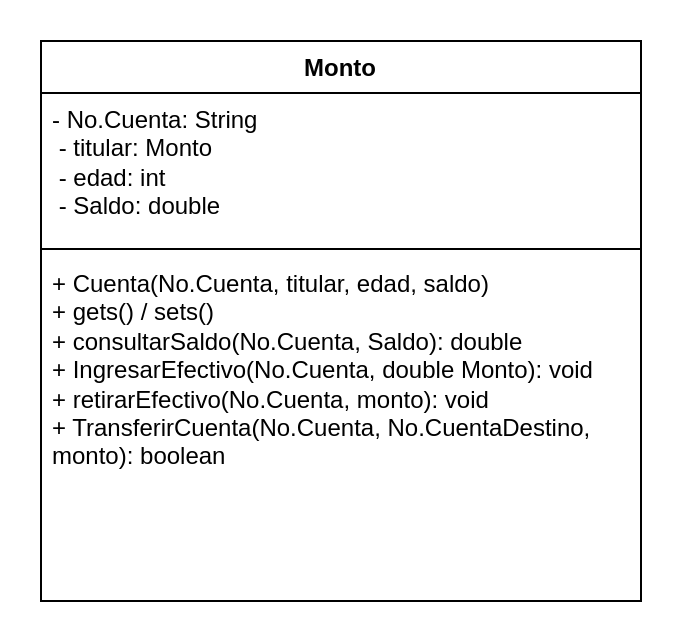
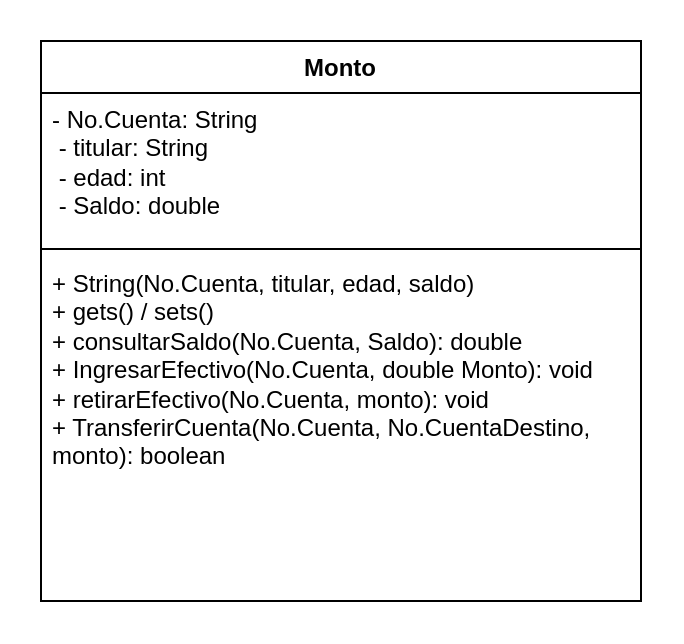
- <mxCell id="3" value="&lt;div&gt;&lt;font color=&quot;#000000&quot;&gt;- No.Cuenta: String&amp;nbsp; &amp;nbsp; &amp;nbsp; &amp;nbsp; &amp;nbsp; &amp;nbsp; &amp;nbsp;&lt;/font&gt;&lt;/div&gt;&lt;div&gt;&lt;font color=&quot;#000000&quot;&gt;&amp;nbsp;- titular: Monto&amp;nbsp; &amp;nbsp; &amp;nbsp; &amp;nbsp; &amp;nbsp; &amp;nbsp; &amp;nbsp; &amp;nbsp;&lt;/font&gt;&lt;/div&gt;&lt;div&gt;&lt;font color=&quot;#000000&quot;&gt;&amp;nbsp;- edad: int&amp;nbsp; &amp;nbsp; &amp;nbsp; &amp;nbsp; &amp;nbsp; &amp;nbsp; &amp;nbsp; &amp;nbsp; &amp;nbsp; &amp;nbsp; &amp;nbsp;&lt;/font&gt;&lt;/div&gt;&lt;div&gt;&lt;font color=&quot;#000000&quot;&gt;&amp;nbsp;- Saldo: double&amp;nbsp;&amp;nbsp;&lt;/font&gt;&lt;/div&gt;" style="text;strokeColor=none;fillColor=none;align=left;verticalAlign=top;spacingLeft=4;spacingRight=4;overflow=hidden;rotatable=0;points=[[0,0.5],[1,0.5]];portConstraint=eastwest;whiteSpace=wrap;html=1;" vertex="1" parent="2"><mxGeometry y="26" width="300" height="74" as="geometry" /></mxCell>
+ <mxCell id="3" value="&lt;div&gt;&lt;font color=&quot;#000000&quot;&gt;- No.Cuenta: String&amp;nbsp; &amp;nbsp; &amp;nbsp; &amp;nbsp; &amp;nbsp; &amp;nbsp; &amp;nbsp;&lt;/font&gt;&lt;/div&gt;&lt;div&gt;&lt;font color=&quot;#000000&quot;&gt;&amp;nbsp;- titular: String&amp;nbsp; &amp;nbsp; &amp;nbsp; &amp;nbsp; &amp;nbsp; &amp;nbsp; &amp;nbsp; &amp;nbsp;&lt;/font&gt;&lt;/div&gt;&lt;div&gt;&lt;font color=&quot;#000000&quot;&gt;&amp;nbsp;- edad: int&amp;nbsp; &amp;nbsp; &amp;nbsp; &amp;nbsp; &amp;nbsp; &amp;nbsp; &amp;nbsp; &amp;nbsp; &amp;nbsp; &amp;nbsp; &amp;nbsp;&lt;/font&gt;&lt;/div&gt;&lt;div&gt;&lt;font color=&quot;#000000&quot;&gt;&amp;nbsp;- Saldo: double&amp;nbsp;&amp;nbsp;&lt;/font&gt;&lt;/div&gt;" style="text;strokeColor=none;fillColor=none;align=left;verticalAlign=top;spacingLeft=4;spacingRight=4;overflow=hidden;rotatable=0;points=[[0,0.5],[1,0.5]];portConstraint=eastwest;whiteSpace=wrap;html=1;" vertex="1" parent="2"><mxGeometry y="26" width="300" height="74" as="geometry" /></mxCell>
- <mxCell id="5" value="&lt;div&gt;&lt;font color=&quot;#000000&quot;&gt;+ Cuenta(No.Cuenta, titular, edad, saldo)&amp;nbsp;&amp;nbsp;&lt;/font&gt;&lt;/div&gt;&lt;div&gt;&lt;font color=&quot;#000000&quot;&gt;+ gets() / sets()&amp;nbsp; &amp;nbsp; &amp;nbsp; &amp;nbsp; &amp;nbsp; &amp;nbsp; &amp;nbsp; &amp;nbsp; &amp;nbsp; &amp;nbsp; &amp;nbsp; &amp;nbsp; &amp;nbsp; &amp;nbsp; &amp;nbsp;&lt;/font&gt;&lt;/div&gt;&lt;div&gt;&lt;font color=&quot;#000000&quot;&gt;+ consultarSaldo(No.Cuenta, Saldo): double&amp;nbsp; &amp;nbsp;&lt;/font&gt;&lt;/div&gt;&lt;div&gt;&lt;font color=&quot;#000000&quot;&gt;+ IngresarEfectivo(No.Cuenta, double Monto): void&amp;nbsp;&lt;/font&gt;&lt;/div&gt;&lt;div&gt;&lt;font color=&quot;#000000&quot;&gt;+ retirarEfectivo(No.Cuenta, monto): void&amp;nbsp; &amp;nbsp;&lt;/font&gt;&lt;/div&gt;&lt;div&gt;&lt;font color=&quot;#000000&quot;&gt;+ TransferirCuenta(No.Cuenta, No.CuentaDestino, monto): boolean&amp;nbsp;&lt;/font&gt;&lt;/div&gt;" style="text;strokeColor=none;fillColor=none;align=left;verticalAlign=top;spacingLeft=4;spacingRight=4;overflow=hidden;rotatable=0;points=[[0,0.5],[1,0.5]];portConstraint=eastwest;whiteSpace=wrap;html=1;" vertex="1" parent="2"><mxGeometry y="108" width="300" height="172" as="geometry" /></mxCell>
+ <mxCell id="5" value="&lt;div&gt;&lt;font color=&quot;#000000&quot;&gt;+ String(No.Cuenta, titular, edad, saldo)&amp;nbsp;&amp;nbsp;&lt;/font&gt;&lt;/div&gt;&lt;div&gt;&lt;font color=&quot;#000000&quot;&gt;+ gets() / sets()&amp;nbsp; &amp;nbsp; &amp;nbsp; &amp;nbsp; &amp;nbsp; &amp;nbsp; &amp;nbsp; &amp;nbsp; &amp;nbsp; &amp;nbsp; &amp;nbsp; &amp;nbsp; &amp;nbsp; &amp;nbsp; &amp;nbsp;&lt;/font&gt;&lt;/div&gt;&lt;div&gt;&lt;font color=&quot;#000000&quot;&gt;+ consultarSaldo(No.Cuenta, Saldo): double&amp;nbsp; &amp;nbsp;&lt;/font&gt;&lt;/div&gt;&lt;div&gt;&lt;font color=&quot;#000000&quot;&gt;+ IngresarEfectivo(No.Cuenta, double Monto): void&amp;nbsp;&lt;/font&gt;&lt;/div&gt;&lt;div&gt;&lt;font color=&quot;#000000&quot;&gt;+ retirarEfectivo(No.Cuenta, monto): void&amp;nbsp; &amp;nbsp;&lt;/font&gt;&lt;/div&gt;&lt;div&gt;&lt;font color=&quot;#000000&quot;&gt;+ TransferirCuenta(No.Cuenta, No.CuentaDestino, monto): boolean&amp;nbsp;&lt;/font&gt;&lt;/div&gt;" style="text;strokeColor=none;fillColor=none;align=left;verticalAlign=top;spacingLeft=4;spacingRight=4;overflow=hidden;rotatable=0;points=[[0,0.5],[1,0.5]];portConstraint=eastwest;whiteSpace=wrap;html=1;" vertex="1" parent="2"><mxGeometry y="108" width="300" height="172" as="geometry" /></mxCell>
